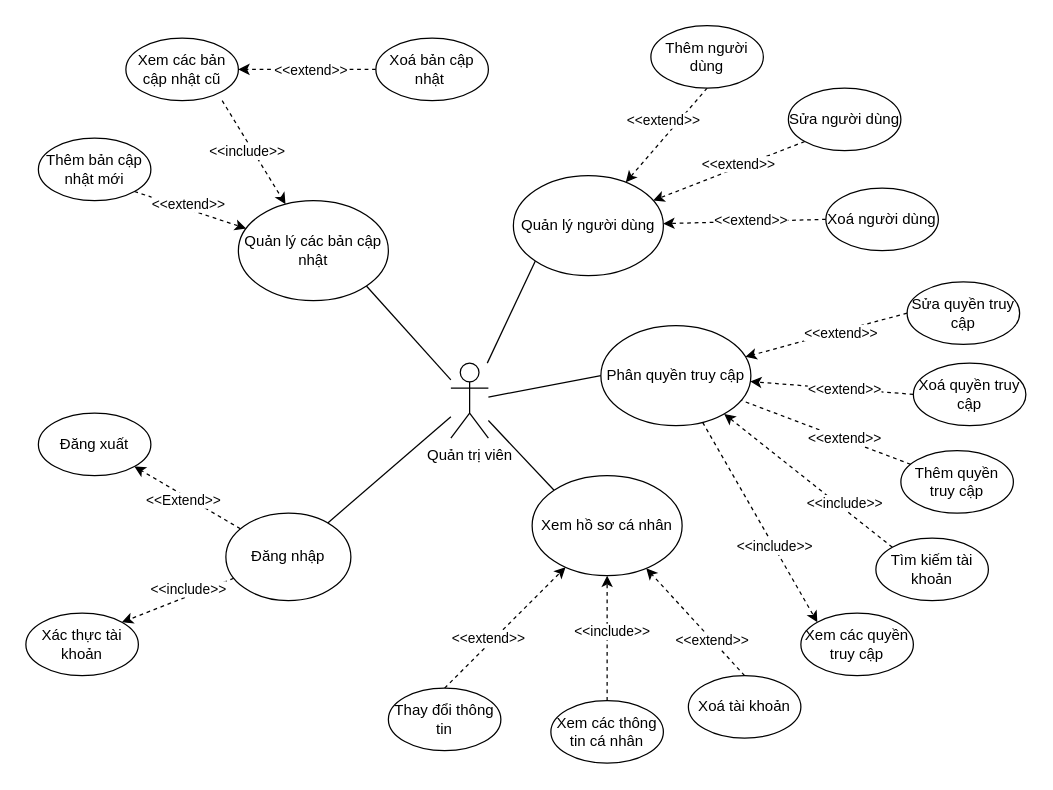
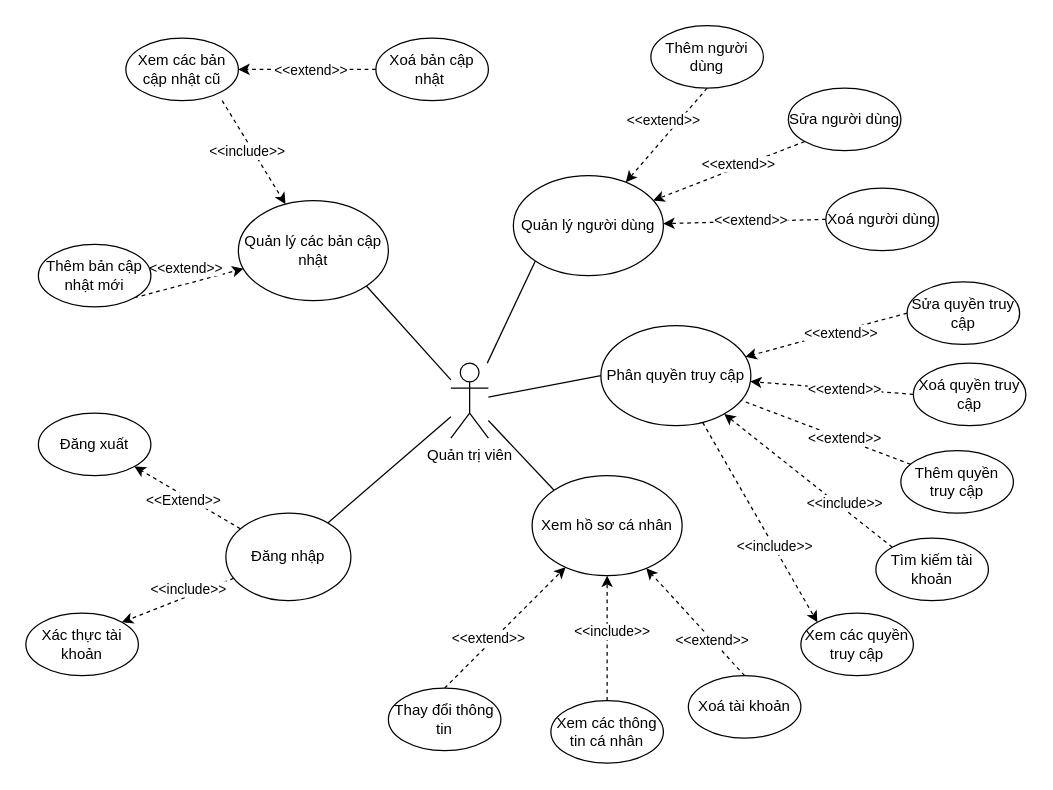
- <mxCell id="58" value="Thêm bản cập nhật mới" style="ellipse;whiteSpace=wrap;html=1;" parent="1" vertex="1"><mxGeometry x="30" y="110" width="90" height="50" as="geometry" /></mxCell>
+ <mxCell id="58" value="Thêm bản cập nhật mới" style="ellipse;whiteSpace=wrap;html=1;" parent="1" vertex="1"><mxGeometry x="30" y="195" width="90" height="50" as="geometry" /></mxCell>
